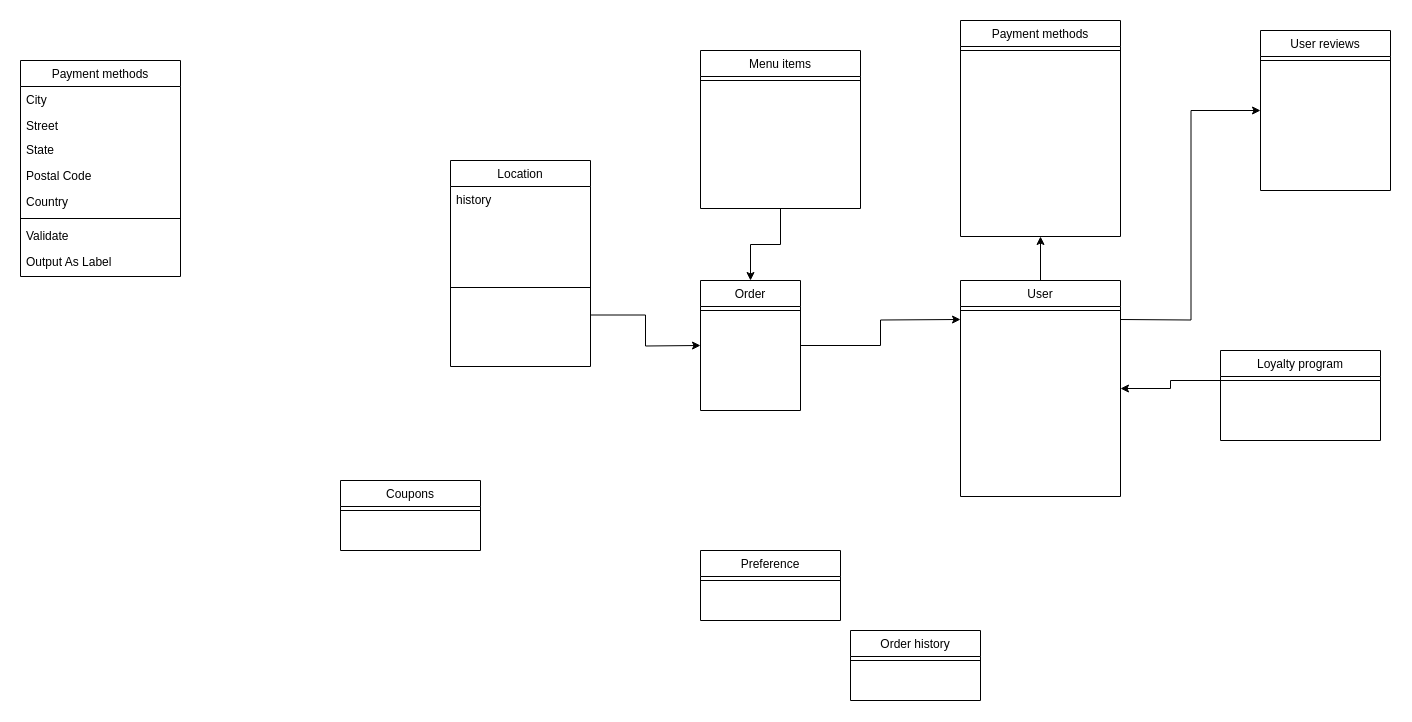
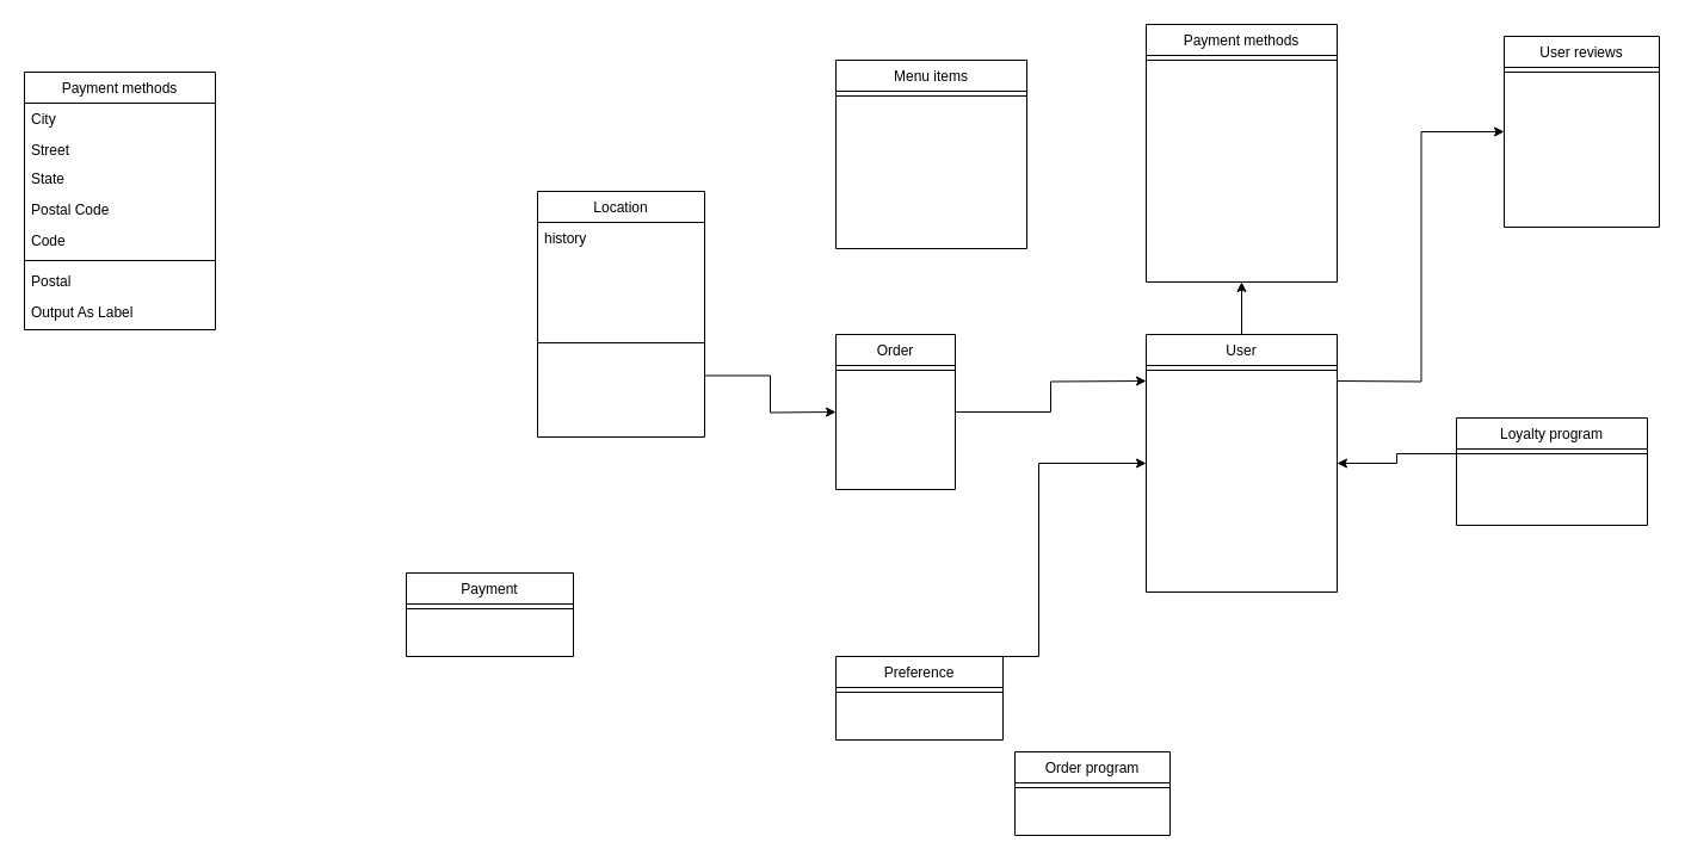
- <mxCell id="35" value="Country" style="text;align=left;verticalAlign=top;spacingLeft=4;spacingRight=4;overflow=hidden;rotatable=0;points=[[0,0.5],[1,0.5]];portConstraint=eastwest;rounded=0;shadow=0;html=0;" parent="30" vertex="1"><mxGeometry y="128" width="160" height="26" as="geometry" /></mxCell>
+ <mxCell id="35" value="Code" style="text;align=left;verticalAlign=top;spacingLeft=4;spacingRight=4;overflow=hidden;rotatable=0;points=[[0,0.5],[1,0.5]];portConstraint=eastwest;rounded=0;shadow=0;html=0;" parent="30" vertex="1"><mxGeometry y="128" width="160" height="26" as="geometry" /></mxCell>
- <mxCell id="37" value="Validate" style="text;align=left;verticalAlign=top;spacingLeft=4;spacingRight=4;overflow=hidden;rotatable=0;points=[[0,0.5],[1,0.5]];portConstraint=eastwest;" parent="30" vertex="1"><mxGeometry y="162" width="160" height="26" as="geometry" /></mxCell>
+ <mxCell id="37" value="Postal" style="text;align=left;verticalAlign=top;spacingLeft=4;spacingRight=4;overflow=hidden;rotatable=0;points=[[0,0.5],[1,0.5]];portConstraint=eastwest;" parent="30" vertex="1"><mxGeometry y="162" width="160" height="26" as="geometry" /></mxCell>
- <mxCell id="2" style="edgeStyle=orthogonalEdgeStyle;rounded=0;orthogonalLoop=1;jettySize=auto;html=1;entryX=0.5;entryY=0;entryDx=0;entryDy=0;" parent="1" source="3" target="8" edge="1"><mxGeometry relative="1" as="geometry" /></mxCell>
+ <mxCell id="15" style="edgeStyle=orthogonalEdgeStyle;rounded=0;orthogonalLoop=1;jettySize=auto;html=1;exitX=0.5;exitY=0;exitDx=0;exitDy=0;entryX=0;entryY=0.5;entryDx=0;entryDy=0;" parent="1" source="16" target="11" edge="1"><mxGeometry relative="1" as="geometry"><mxPoint x="1000" y="560" as="targetPoint" /><Array as="points"><mxPoint x="870" y="550" /><mxPoint x="870" y="388" /></Array></mxGeometry></mxCell>
- <mxCell id="13" value="Coupons" style="swimlane;fontStyle=0;align=center;verticalAlign=top;childLayout=stackLayout;horizontal=1;startSize=26;horizontalStack=0;resizeParent=1;resizeLast=0;collapsible=1;marginBottom=0;rounded=0;shadow=0;strokeWidth=1;" parent="1" vertex="1"><mxGeometry x="340" y="480" width="140" height="70" as="geometry"><mxRectangle x="550" y="140" width="160" height="26" as="alternateBounds" /></mxGeometry></mxCell>
+ <mxCell id="13" value="Payment" style="swimlane;fontStyle=0;align=center;verticalAlign=top;childLayout=stackLayout;horizontal=1;startSize=26;horizontalStack=0;resizeParent=1;resizeLast=0;collapsible=1;marginBottom=0;rounded=0;shadow=0;strokeWidth=1;" parent="1" vertex="1"><mxGeometry x="340" y="480" width="140" height="70" as="geometry"><mxRectangle x="550" y="140" width="160" height="26" as="alternateBounds" /></mxGeometry></mxCell>
- <mxCell id="22" value="Order history" style="swimlane;fontStyle=0;align=center;verticalAlign=top;childLayout=stackLayout;horizontal=1;startSize=26;horizontalStack=0;resizeParent=1;resizeLast=0;collapsible=1;marginBottom=0;rounded=0;shadow=0;strokeWidth=1;" parent="1" vertex="1"><mxGeometry x="850" y="630" width="130" height="70" as="geometry"><mxRectangle x="550" y="140" width="160" height="26" as="alternateBounds" /></mxGeometry></mxCell>
+ <mxCell id="22" value="Order program" style="swimlane;fontStyle=0;align=center;verticalAlign=top;childLayout=stackLayout;horizontal=1;startSize=26;horizontalStack=0;resizeParent=1;resizeLast=0;collapsible=1;marginBottom=0;rounded=0;shadow=0;strokeWidth=1;" parent="1" vertex="1"><mxGeometry x="850" y="630" width="130" height="70" as="geometry"><mxRectangle x="550" y="140" width="160" height="26" as="alternateBounds" /></mxGeometry></mxCell>
